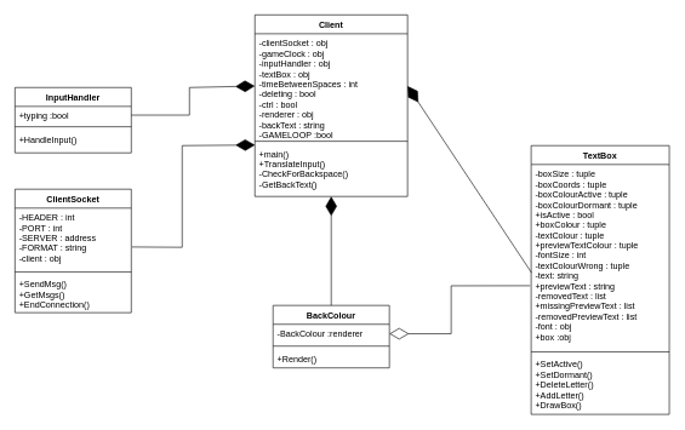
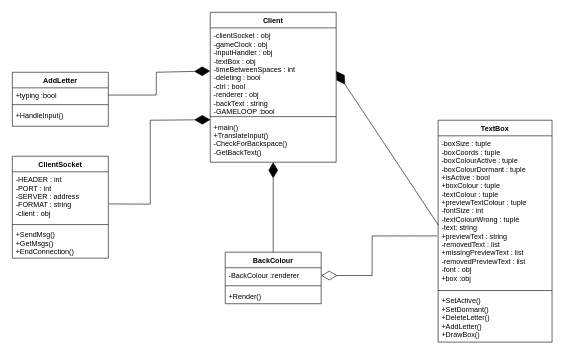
- <mxCell id="6" value="InputHandler" style="swimlane;fontStyle=1;align=center;verticalAlign=top;childLayout=stackLayout;horizontal=1;startSize=26;horizontalStack=0;resizeParent=1;resizeParentMax=0;resizeLast=0;collapsible=1;marginBottom=0;" parent="1" vertex="1"><mxGeometry x="20" y="120" width="160" height="90" as="geometry" /></mxCell>
+ <mxCell id="6" value="AddLetter" style="swimlane;fontStyle=1;align=center;verticalAlign=top;childLayout=stackLayout;horizontal=1;startSize=26;horizontalStack=0;resizeParent=1;resizeParentMax=0;resizeLast=0;collapsible=1;marginBottom=0;" parent="1" vertex="1"><mxGeometry x="20" y="120" width="160" height="90" as="geometry" /></mxCell>
